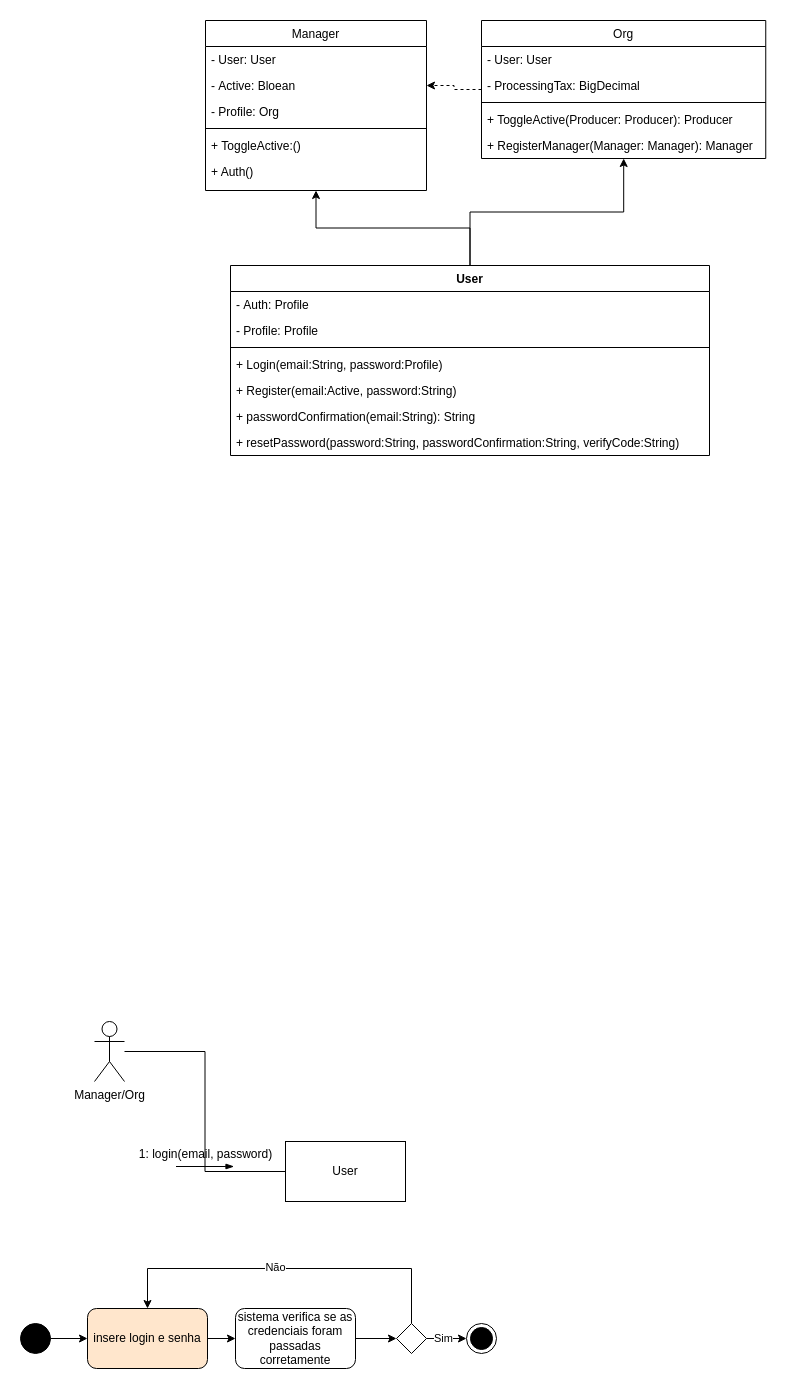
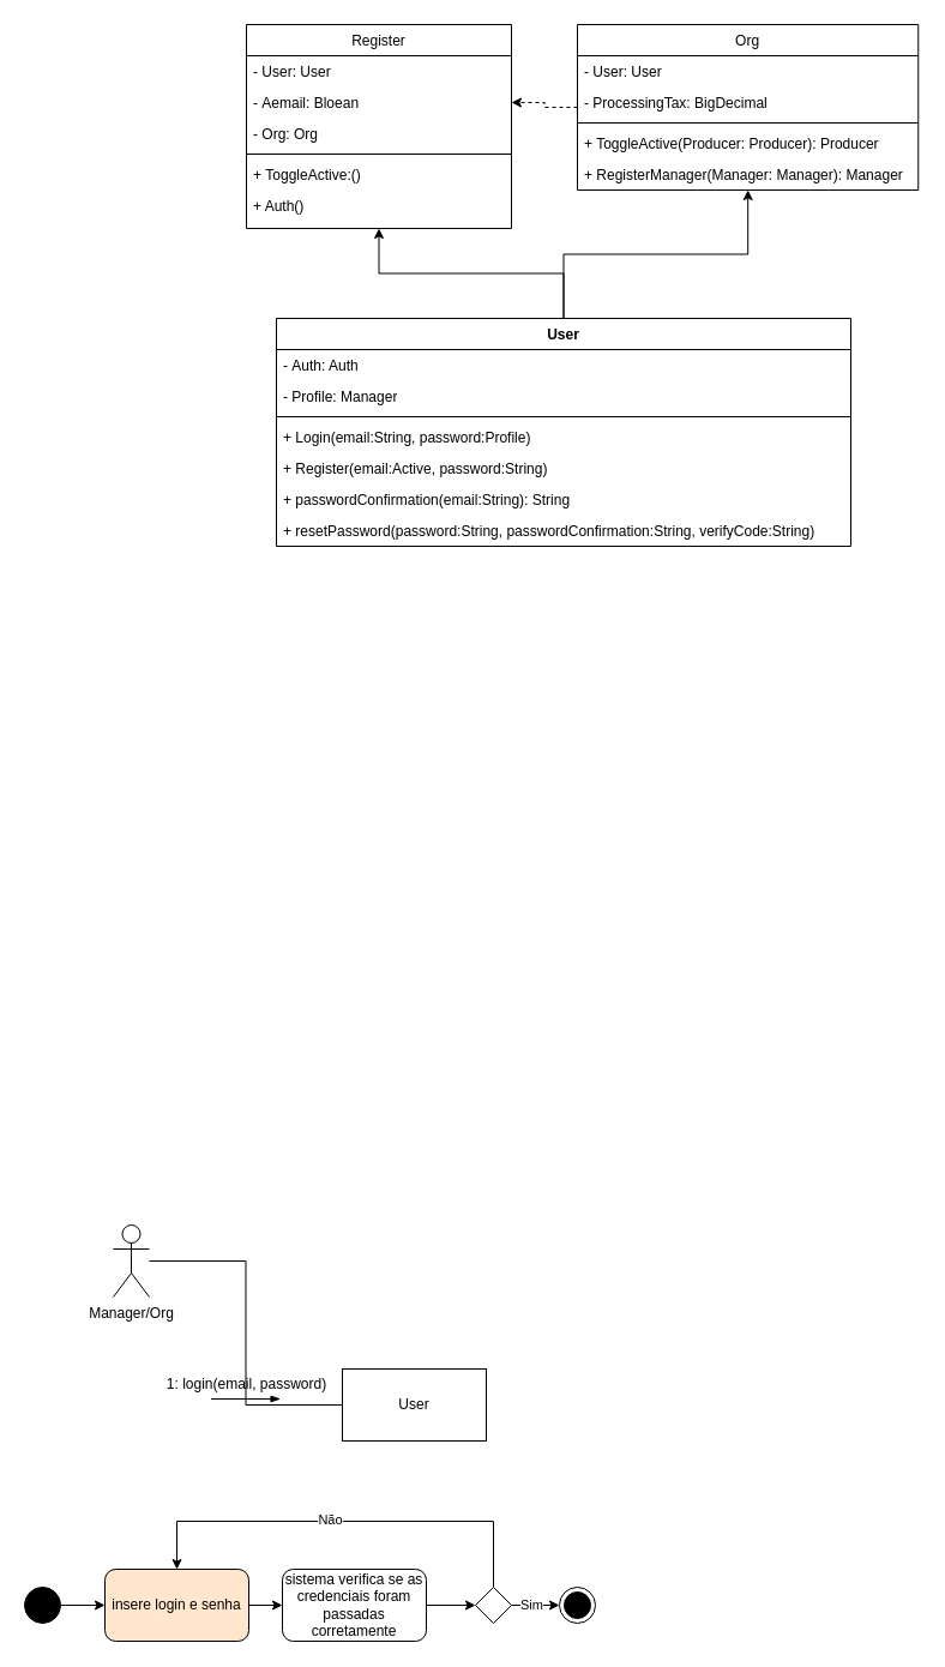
- <mxCell id="36" value="Manager" style="swimlane;fontStyle=0;align=center;verticalAlign=top;childLayout=stackLayout;horizontal=1;startSize=26;horizontalStack=0;resizeParent=1;resizeLast=0;collapsible=1;marginBottom=0;rounded=0;shadow=0;strokeWidth=1;" vertex="1" parent="1"><mxGeometry x="205" y="20" width="221" height="170" as="geometry"><mxRectangle x="340" y="380" width="170" height="26" as="alternateBounds" /></mxGeometry></mxCell>
+ <mxCell id="36" value="Register" style="swimlane;fontStyle=0;align=center;verticalAlign=top;childLayout=stackLayout;horizontal=1;startSize=26;horizontalStack=0;resizeParent=1;resizeLast=0;collapsible=1;marginBottom=0;rounded=0;shadow=0;strokeWidth=1;" vertex="1" parent="1"><mxGeometry x="205" y="20" width="221" height="170" as="geometry"><mxRectangle x="340" y="380" width="170" height="26" as="alternateBounds" /></mxGeometry></mxCell>
- <mxCell id="38" value="-&amp;nbsp;A&lt;span style=&quot;text-align: center; text-wrap: nowrap;&quot;&gt;ctive&lt;/span&gt;:&amp;nbsp;&lt;span style=&quot;text-align: center; text-wrap: nowrap;&quot;&gt;Bloean&lt;/span&gt;" style="text;strokeColor=none;fillColor=none;align=left;verticalAlign=top;spacingLeft=4;spacingRight=4;overflow=hidden;rotatable=0;points=[[0,0.5],[1,0.5]];portConstraint=eastwest;whiteSpace=wrap;html=1;" vertex="1" parent="36"><mxGeometry y="52" width="221" height="26" as="geometry" /></mxCell>
+ <mxCell id="38" value="-&amp;nbsp;A&lt;span style=&quot;text-align: center; text-wrap: nowrap;&quot;&gt;email&lt;/span&gt;:&amp;nbsp;&lt;span style=&quot;text-align: center; text-wrap: nowrap;&quot;&gt;Bloean&lt;/span&gt;" style="text;strokeColor=none;fillColor=none;align=left;verticalAlign=top;spacingLeft=4;spacingRight=4;overflow=hidden;rotatable=0;points=[[0,0.5],[1,0.5]];portConstraint=eastwest;whiteSpace=wrap;html=1;" vertex="1" parent="36"><mxGeometry y="52" width="221" height="26" as="geometry" /></mxCell>
- <mxCell id="39" value="-&amp;nbsp;Profile: Org" style="text;strokeColor=none;fillColor=none;align=left;verticalAlign=top;spacingLeft=4;spacingRight=4;overflow=hidden;rotatable=0;points=[[0,0.5],[1,0.5]];portConstraint=eastwest;whiteSpace=wrap;html=1;" vertex="1" parent="36"><mxGeometry y="78" width="221" height="26" as="geometry" /></mxCell>
+ <mxCell id="39" value="-&amp;nbsp;Org: Org" style="text;strokeColor=none;fillColor=none;align=left;verticalAlign=top;spacingLeft=4;spacingRight=4;overflow=hidden;rotatable=0;points=[[0,0.5],[1,0.5]];portConstraint=eastwest;whiteSpace=wrap;html=1;" vertex="1" parent="36"><mxGeometry y="78" width="221" height="26" as="geometry" /></mxCell>
- <mxCell id="29" value="-&amp;nbsp;Auth: Profile" style="text;strokeColor=none;fillColor=none;align=left;verticalAlign=top;spacingLeft=4;spacingRight=4;overflow=hidden;rotatable=0;points=[[0,0.5],[1,0.5]];portConstraint=eastwest;whiteSpace=wrap;html=1;labelBackgroundColor=none;" vertex="1" parent="28"><mxGeometry y="26" width="479" height="26" as="geometry" /></mxCell>
+ <mxCell id="29" value="-&amp;nbsp;Auth: Auth" style="text;strokeColor=none;fillColor=none;align=left;verticalAlign=top;spacingLeft=4;spacingRight=4;overflow=hidden;rotatable=0;points=[[0,0.5],[1,0.5]];portConstraint=eastwest;whiteSpace=wrap;html=1;labelBackgroundColor=none;" vertex="1" parent="28"><mxGeometry y="26" width="479" height="26" as="geometry" /></mxCell>
- <mxCell id="30" value="-&amp;nbsp;Profile: Profile" style="text;strokeColor=none;fillColor=none;align=left;verticalAlign=top;spacingLeft=4;spacingRight=4;overflow=hidden;rotatable=0;points=[[0,0.5],[1,0.5]];portConstraint=eastwest;whiteSpace=wrap;html=1;labelBackgroundColor=none;" vertex="1" parent="28"><mxGeometry y="52" width="479" height="26" as="geometry" /></mxCell>
+ <mxCell id="30" value="-&amp;nbsp;Profile: Manager" style="text;strokeColor=none;fillColor=none;align=left;verticalAlign=top;spacingLeft=4;spacingRight=4;overflow=hidden;rotatable=0;points=[[0,0.5],[1,0.5]];portConstraint=eastwest;whiteSpace=wrap;html=1;labelBackgroundColor=none;" vertex="1" parent="28"><mxGeometry y="52" width="479" height="26" as="geometry" /></mxCell>
